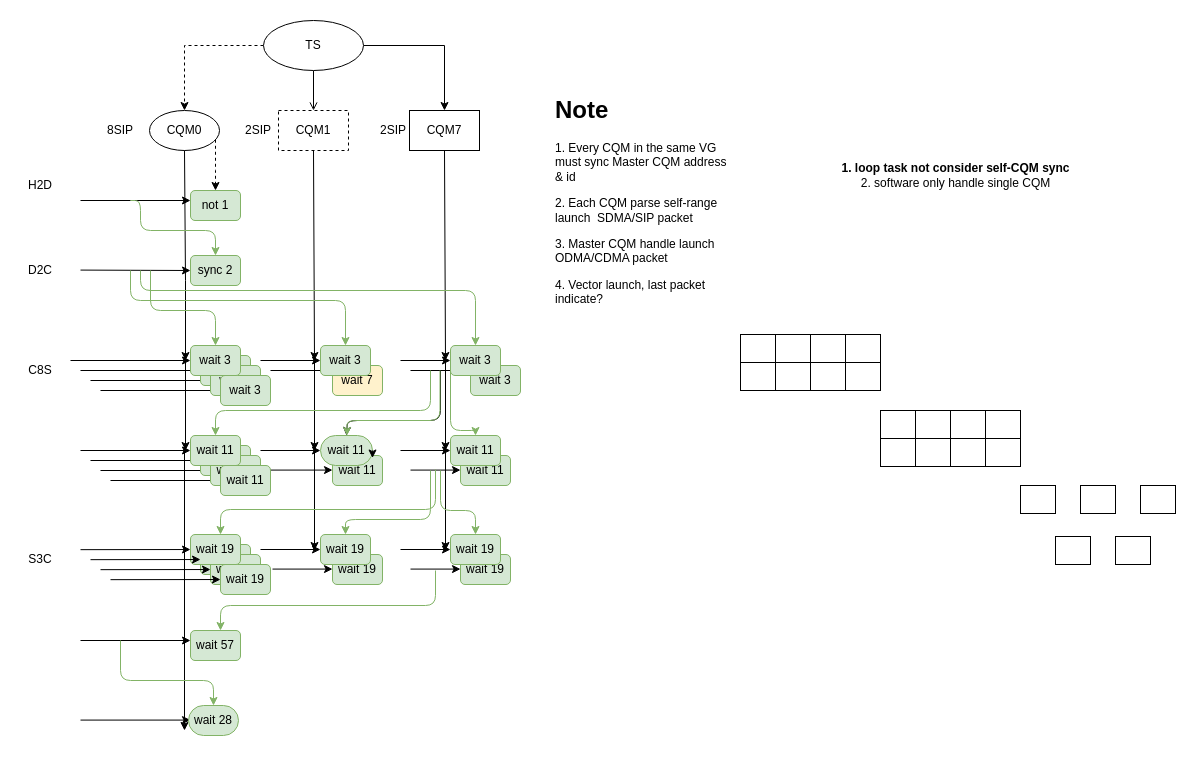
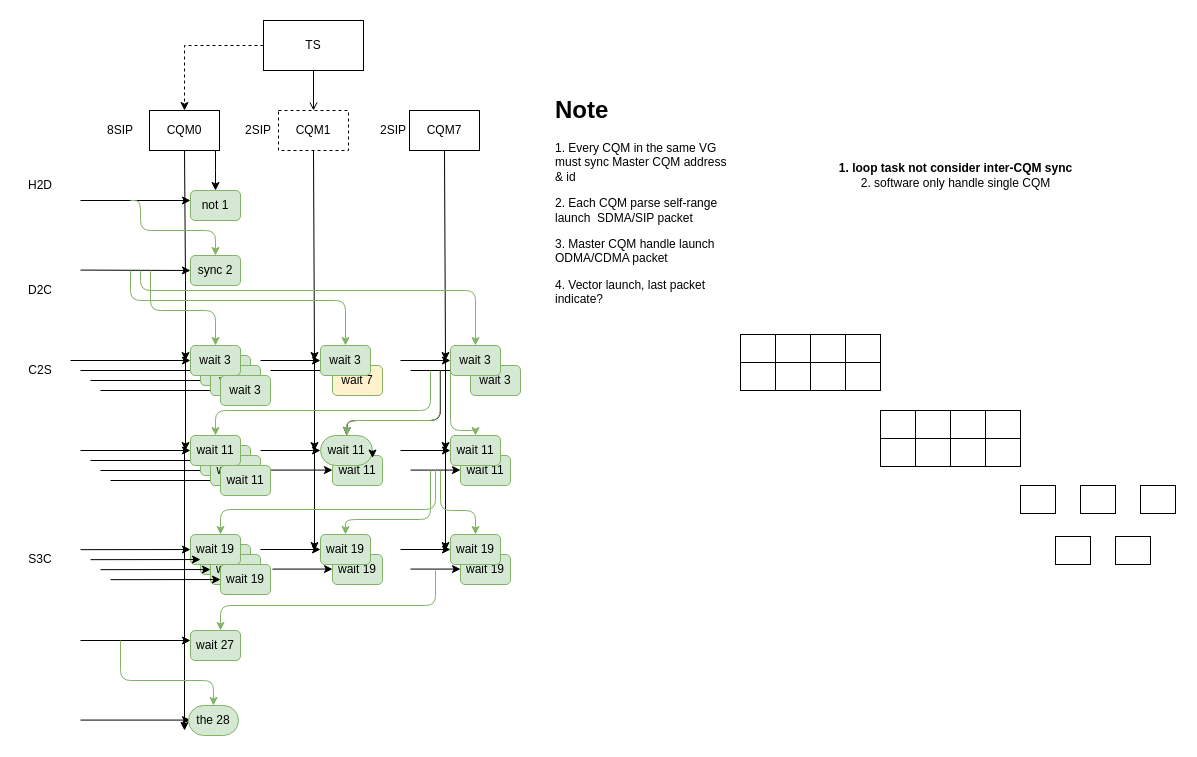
- <mxCell id="5" value="TS" style="ellipse;whiteSpace=wrap;html=1;" parent="1" vertex="1"><mxGeometry x="263" y="20" width="100" height="50" as="geometry" /></mxCell>
+ <mxCell id="5" value="TS" style="rounded=0;whiteSpace=wrap;html=1;" parent="1" vertex="1"><mxGeometry x="263" y="20" width="100" height="50" as="geometry" /></mxCell>
- <mxCell id="4" style="edgeStyle=orthogonalEdgeStyle;rounded=0;orthogonalLoop=1;jettySize=auto;html=1;entryX=0.5;entryY=0;entryDx=0;entryDy=0;" parent="1" source="5" target="9" edge="1"><mxGeometry relative="1" as="geometry" /></mxCell>
- <mxCell id="7" value="CQM0" style="ellipse;whiteSpace=wrap;html=1;" parent="1" vertex="1"><mxGeometry x="149" y="110" width="70" height="40" as="geometry" /></mxCell>
+ <mxCell id="7" value="CQM0" style="rounded=0;whiteSpace=wrap;html=1;" parent="1" vertex="1"><mxGeometry x="149" y="110" width="70" height="40" as="geometry" /></mxCell>
- <mxCell id="6" style="edgeStyle=orthogonalEdgeStyle;rounded=0;orthogonalLoop=1;jettySize=auto;html=1;entryX=0.5;entryY=0;entryDx=0;entryDy=0;dashed=1;" parent="1" source="7" target="28" edge="1"><mxGeometry relative="1" as="geometry"><mxPoint x="170" y="170" as="targetPoint" /><Array as="points"><mxPoint x="215" y="170" /><mxPoint x="215" y="170" /></Array></mxGeometry></mxCell>
+ <mxCell id="6" style="edgeStyle=orthogonalEdgeStyle;rounded=0;orthogonalLoop=1;jettySize=auto;html=1;entryX=0.5;entryY=0;entryDx=0;entryDy=0;" parent="1" source="7" target="28" edge="1"><mxGeometry relative="1" as="geometry"><mxPoint x="170" y="170" as="targetPoint" /><Array as="points"><mxPoint x="215" y="170" /><mxPoint x="215" y="170" /></Array></mxGeometry></mxCell>
- <mxCell id="123" value="&lt;b&gt;1. loop task not consider self-CQM sync&lt;br&gt;&lt;/b&gt;2. software only handle single CQM" style="text;html=1;align=center;verticalAlign=middle;resizable=0;points=[];autosize=1;" parent="1" vertex="1"><mxGeometry x="830" y="160" width="250" height="30" as="geometry" /></mxCell>
+ <mxCell id="123" value="&lt;b&gt;1. loop task not consider inter-CQM sync&lt;br&gt;&lt;/b&gt;2. software only handle single CQM" style="text;html=1;align=center;verticalAlign=middle;resizable=0;points=[];autosize=1;" parent="1" vertex="1"><mxGeometry x="830" y="160" width="250" height="30" as="geometry" /></mxCell>
- <mxCell id="13" value="D2C" style="text;html=1;strokeColor=none;fillColor=none;align=center;verticalAlign=middle;whiteSpace=wrap;rounded=0;" parent="1" vertex="1"><mxGeometry x="20" y="260" width="40" height="20" as="geometry" /></mxCell>
+ <mxCell id="13" value="D2C" style="text;html=1;strokeColor=none;fillColor=none;align=center;verticalAlign=middle;whiteSpace=wrap;rounded=0;" parent="1" vertex="1"><mxGeometry x="20" y="280" width="40" height="20" as="geometry" /></mxCell>
- <mxCell id="14" value="C8S" style="text;html=1;strokeColor=none;fillColor=none;align=center;verticalAlign=middle;whiteSpace=wrap;rounded=0;" parent="1" vertex="1"><mxGeometry x="20" y="360" width="40" height="20" as="geometry" /></mxCell>
+ <mxCell id="14" value="C2S" style="text;html=1;strokeColor=none;fillColor=none;align=center;verticalAlign=middle;whiteSpace=wrap;rounded=0;" parent="1" vertex="1"><mxGeometry x="20" y="360" width="40" height="20" as="geometry" /></mxCell>
- <mxCell id="83" value="wait 57" style="rounded=1;whiteSpace=wrap;html=1;fillColor=#d5e8d4;strokeColor=#82b366;" parent="1" vertex="1"><mxGeometry x="190" y="630" width="50" height="30" as="geometry" /></mxCell>
+ <mxCell id="83" value="wait 27" style="rounded=1;whiteSpace=wrap;html=1;fillColor=#d5e8d4;strokeColor=#82b366;" parent="1" vertex="1"><mxGeometry x="190" y="630" width="50" height="30" as="geometry" /></mxCell>
- <mxCell id="85" value="wait 28" style="rounded=1;whiteSpace=wrap;html=1;fillColor=#d5e8d4;strokeColor=#82b366;arcSize=50;" parent="1" vertex="1"><mxGeometry x="188" y="705" width="50" height="30" as="geometry" /></mxCell>
+ <mxCell id="85" value="the 28" style="rounded=1;whiteSpace=wrap;html=1;fillColor=#d5e8d4;strokeColor=#82b366;arcSize=50;" parent="1" vertex="1"><mxGeometry x="188" y="705" width="50" height="30" as="geometry" /></mxCell>
